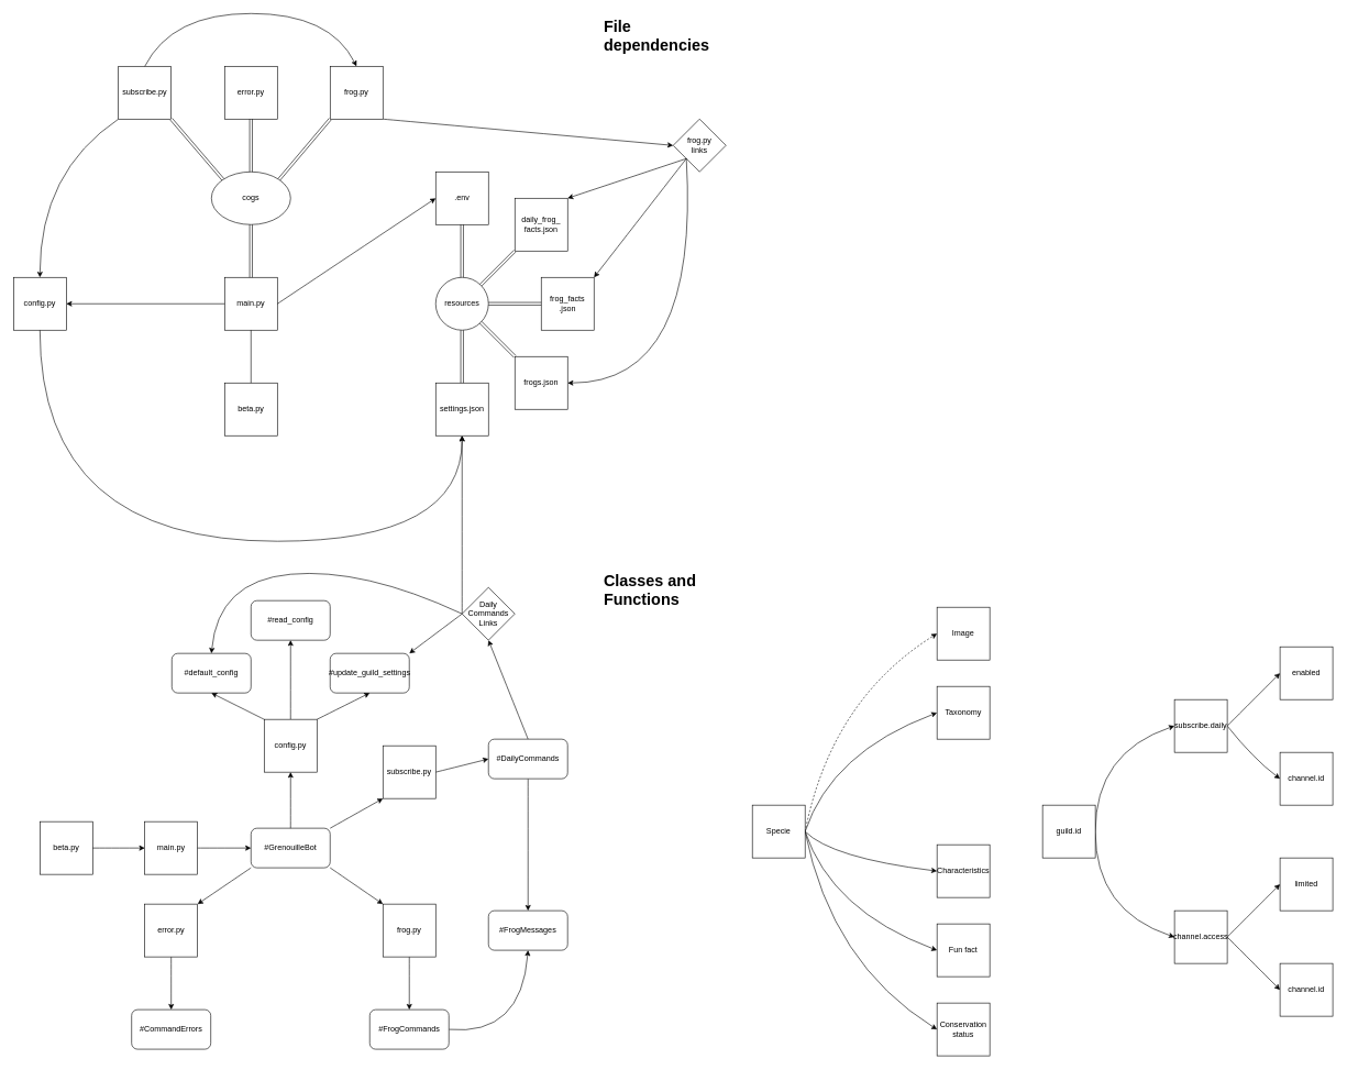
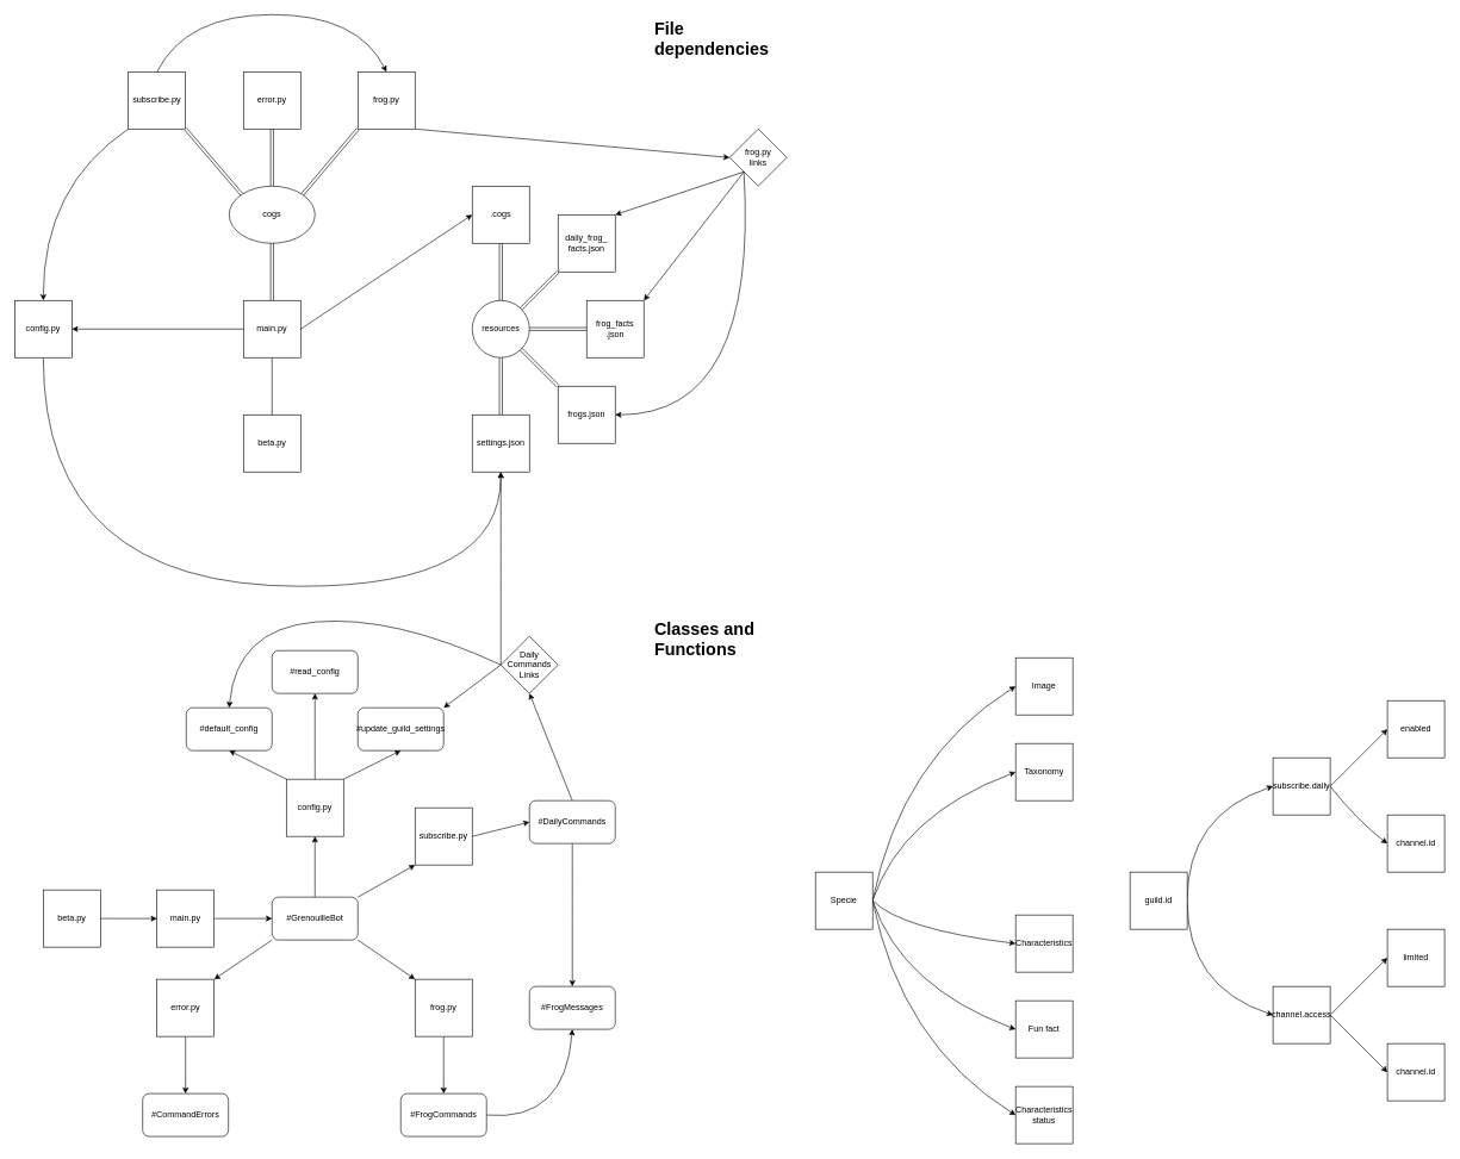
- <mxCell id="32" value=".env" style="whiteSpace=wrap;html=1;aspect=fixed;" parent="1" vertex="1"><mxGeometry x="660" y="260" width="80" height="80" as="geometry" /></mxCell>
+ <mxCell id="32" value=".cogs" style="whiteSpace=wrap;html=1;aspect=fixed;" parent="1" vertex="1"><mxGeometry x="660" y="260" width="80" height="80" as="geometry" /></mxCell>
- <mxCell id="72" style="edgeStyle=none;curved=1;html=1;exitX=1;exitY=0.5;exitDx=0;exitDy=0;entryX=0;entryY=0.5;entryDx=0;entryDy=0;dashed=1;" parent="1" source="76" target="77" edge="1"><mxGeometry relative="1" as="geometry"><Array as="points"><mxPoint x="1260" y="1060" /></Array></mxGeometry></mxCell>
+ <mxCell id="72" style="edgeStyle=none;curved=1;html=1;exitX=1;exitY=0.5;exitDx=0;exitDy=0;entryX=0;entryY=0.5;entryDx=0;entryDy=0;" parent="1" source="76" target="77" edge="1"><mxGeometry relative="1" as="geometry"><Array as="points"><mxPoint x="1260" y="1060" /></Array></mxGeometry></mxCell>
- <mxCell id="81" value="Conservation&lt;br&gt;status" style="whiteSpace=wrap;html=1;aspect=fixed;" parent="1" vertex="1"><mxGeometry x="1420" y="1520" width="80" height="80" as="geometry" /></mxCell>
+ <mxCell id="81" value="Characteristics&lt;br&gt;status" style="whiteSpace=wrap;html=1;aspect=fixed;" parent="1" vertex="1"><mxGeometry x="1420" y="1520" width="80" height="80" as="geometry" /></mxCell>
